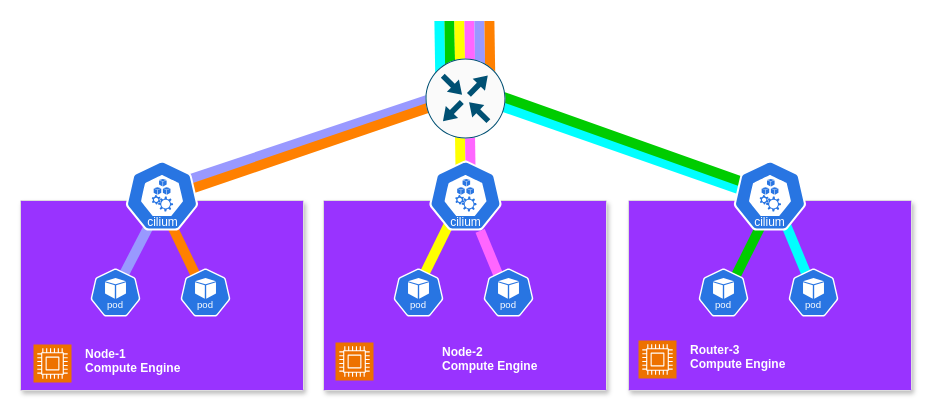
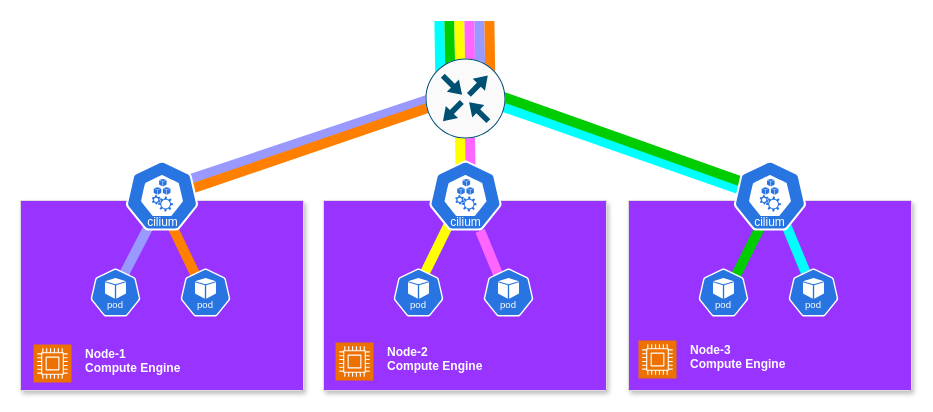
- <mxCell id="10" value="&lt;font color=&quot;#ffffff&quot;&gt;&lt;span style=&quot;text-wrap: nowrap;&quot;&gt;Router-3&lt;/span&gt;&lt;br style=&quot;forced-color-adjust: none; font-family: Helvetica; font-size: 12px; font-style: normal; font-variant-ligatures: normal; font-variant-caps: normal; letter-spacing: normal; orphans: 2; text-align: left; text-indent: 0px; text-transform: none; widows: 2; word-spacing: 0px; -webkit-text-stroke-width: 0px; white-space: nowrap; text-decoration-thickness: initial; text-decoration-style: initial; text-decoration-color: initial;&quot;&gt;&lt;span style=&quot;font-family: Helvetica; font-size: 12px; font-style: normal; font-variant-ligatures: normal; font-variant-caps: normal; letter-spacing: normal; orphans: 2; text-align: left; text-indent: 0px; text-transform: none; widows: 2; word-spacing: 0px; -webkit-text-stroke-width: 0px; white-space: nowrap; text-decoration-thickness: initial; text-decoration-style: initial; text-decoration-color: initial; float: none; display: inline !important;&quot;&gt;Compute Engine&lt;/span&gt;&lt;/font&gt;" style="text;whiteSpace=wrap;html=1;fontStyle=1" parent="1" vertex="1"><mxGeometry x="688" y="336" width="120" height="50" as="geometry" /></mxCell>
+ <mxCell id="10" value="&lt;font color=&quot;#ffffff&quot;&gt;&lt;span style=&quot;text-wrap: nowrap;&quot;&gt;Node-3&lt;/span&gt;&lt;br style=&quot;forced-color-adjust: none; font-family: Helvetica; font-size: 12px; font-style: normal; font-variant-ligatures: normal; font-variant-caps: normal; letter-spacing: normal; orphans: 2; text-align: left; text-indent: 0px; text-transform: none; widows: 2; word-spacing: 0px; -webkit-text-stroke-width: 0px; white-space: nowrap; text-decoration-thickness: initial; text-decoration-style: initial; text-decoration-color: initial;&quot;&gt;&lt;span style=&quot;font-family: Helvetica; font-size: 12px; font-style: normal; font-variant-ligatures: normal; font-variant-caps: normal; letter-spacing: normal; orphans: 2; text-align: left; text-indent: 0px; text-transform: none; widows: 2; word-spacing: 0px; -webkit-text-stroke-width: 0px; white-space: nowrap; text-decoration-thickness: initial; text-decoration-style: initial; text-decoration-color: initial; float: none; display: inline !important;&quot;&gt;Compute Engine&lt;/span&gt;&lt;/font&gt;" style="text;whiteSpace=wrap;html=1;fontStyle=1" parent="1" vertex="1"><mxGeometry x="688" y="336" width="120" height="50" as="geometry" /></mxCell>
- <mxCell id="8" value="&lt;font color=&quot;#ffffff&quot;&gt;&lt;span style=&quot;text-wrap: nowrap;&quot;&gt;Node-2&lt;/span&gt;&lt;br style=&quot;forced-color-adjust: none; font-family: Helvetica; font-size: 12px; font-style: normal; font-variant-ligatures: normal; font-variant-caps: normal; letter-spacing: normal; orphans: 2; text-align: left; text-indent: 0px; text-transform: none; widows: 2; word-spacing: 0px; -webkit-text-stroke-width: 0px; white-space: nowrap; text-decoration-thickness: initial; text-decoration-style: initial; text-decoration-color: initial;&quot;&gt;&lt;span style=&quot;font-family: Helvetica; font-size: 12px; font-style: normal; font-variant-ligatures: normal; font-variant-caps: normal; letter-spacing: normal; orphans: 2; text-align: left; text-indent: 0px; text-transform: none; widows: 2; word-spacing: 0px; -webkit-text-stroke-width: 0px; white-space: nowrap; text-decoration-thickness: initial; text-decoration-style: initial; text-decoration-color: initial; float: none; display: inline !important;&quot;&gt;Compute Engine&lt;/span&gt;&lt;/font&gt;" style="text;whiteSpace=wrap;html=1;fontStyle=1" parent="1" vertex="1"><mxGeometry x="440" y="338" width="120" height="50" as="geometry" /></mxCell>
+ <mxCell id="8" value="&lt;font color=&quot;#ffffff&quot;&gt;&lt;span style=&quot;text-wrap: nowrap;&quot;&gt;Node-2&lt;/span&gt;&lt;br style=&quot;forced-color-adjust: none; font-family: Helvetica; font-size: 12px; font-style: normal; font-variant-ligatures: normal; font-variant-caps: normal; letter-spacing: normal; orphans: 2; text-align: left; text-indent: 0px; text-transform: none; widows: 2; word-spacing: 0px; -webkit-text-stroke-width: 0px; white-space: nowrap; text-decoration-thickness: initial; text-decoration-style: initial; text-decoration-color: initial;&quot;&gt;&lt;span style=&quot;font-family: Helvetica; font-size: 12px; font-style: normal; font-variant-ligatures: normal; font-variant-caps: normal; letter-spacing: normal; orphans: 2; text-align: left; text-indent: 0px; text-transform: none; widows: 2; word-spacing: 0px; -webkit-text-stroke-width: 0px; white-space: nowrap; text-decoration-thickness: initial; text-decoration-style: initial; text-decoration-color: initial; float: none; display: inline !important;&quot;&gt;Compute Engine&lt;/span&gt;&lt;/font&gt;" style="text;whiteSpace=wrap;html=1;fontStyle=1" parent="1" vertex="1"><mxGeometry x="385" y="338" width="120" height="50" as="geometry" /></mxCell>
